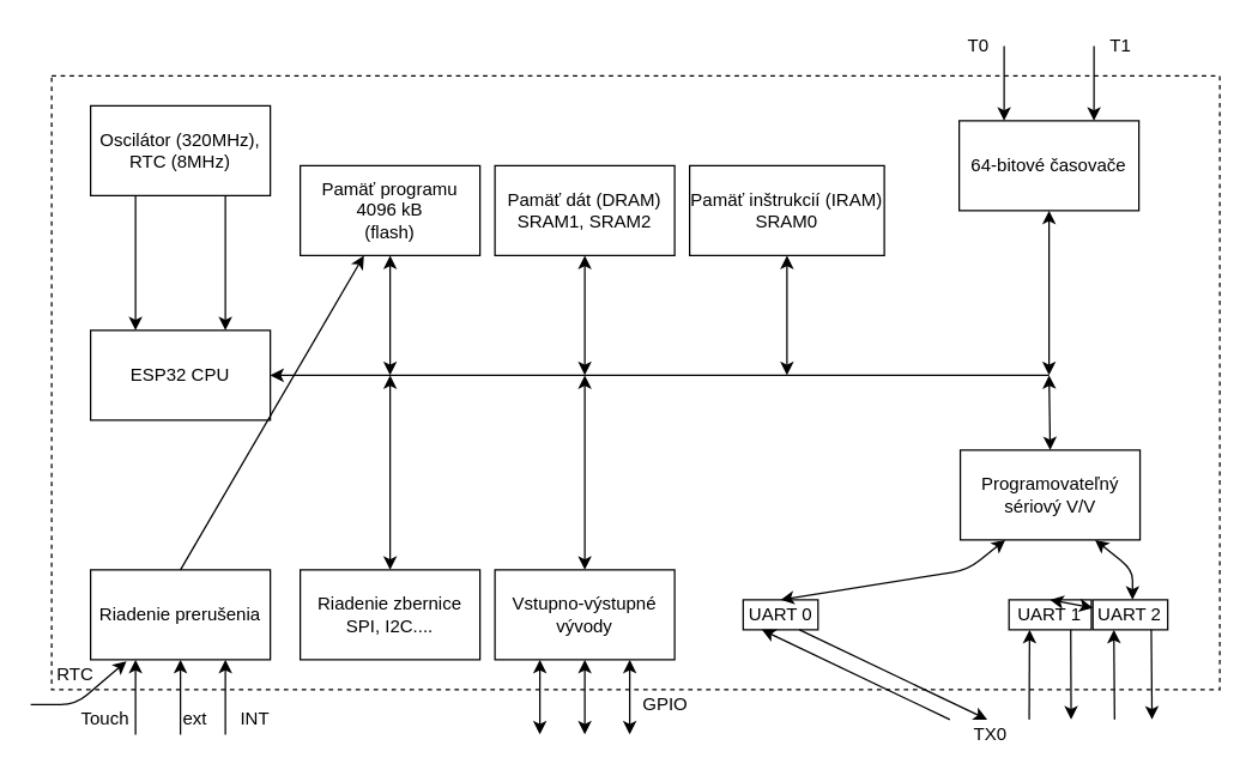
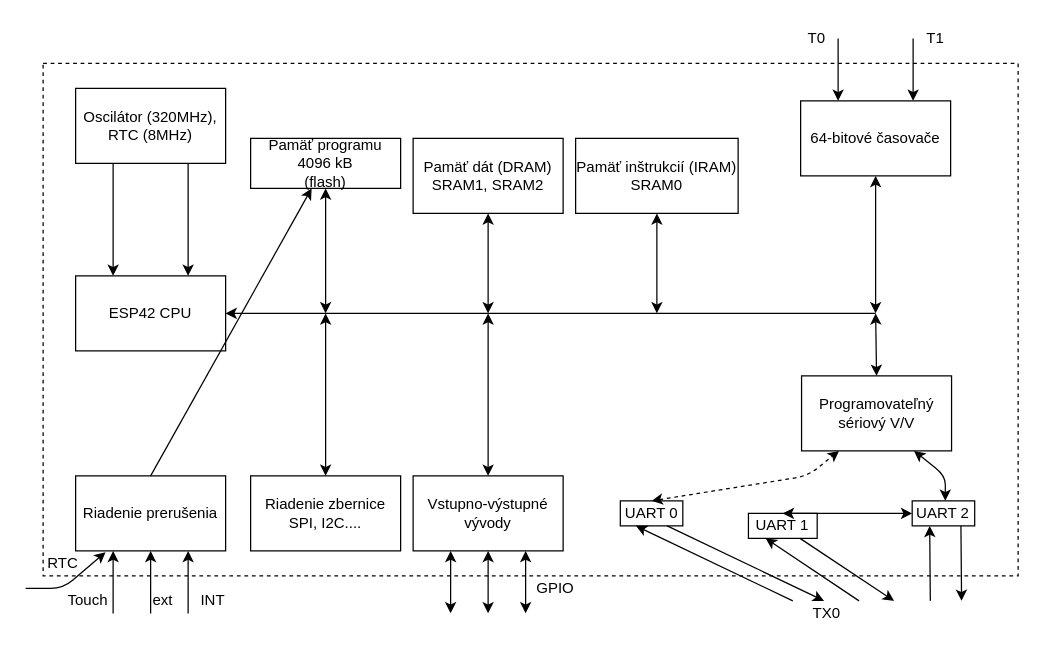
- <mxCell id="23" value="Pamäť programu&lt;br&gt;4096 kB&lt;br&gt;(flash)" style="rounded=0;whiteSpace=wrap;html=1;gradientColor=none;" vertex="1" parent="1"><mxGeometry x="200" y="110" width="120" height="60" as="geometry" /></mxCell>
+ <mxCell id="23" value="Pamäť programu&lt;br&gt;4096 kB&lt;br&gt;(flash)" style="rounded=0;whiteSpace=wrap;html=1;gradientColor=none;" vertex="1" parent="1"><mxGeometry x="200" y="110" width="120" height="40" as="geometry" /></mxCell>
- <mxCell id="3" value="ESP32 CPU" style="rounded=0;whiteSpace=wrap;html=1;gradientColor=none;" vertex="1" parent="1"><mxGeometry x="60" y="220" width="120" height="60" as="geometry" /></mxCell>
+ <mxCell id="3" value="ESP42 CPU" style="rounded=0;whiteSpace=wrap;html=1;gradientColor=none;" vertex="1" parent="1"><mxGeometry x="60" y="220" width="120" height="60" as="geometry" /></mxCell>
- <mxCell id="11" value="" style="endArrow=classic;startArrow=classic;html=1;exitX=0.5;exitY=0;exitDx=0;exitDy=0;entryX=0.25;entryY=1;entryDx=0;entryDy=0;" edge="1" parent="1" source="5" target="4"><mxGeometry width="50" height="50" relative="1" as="geometry"><mxPoint x="590.75" y="360" as="sourcePoint" /><mxPoint x="640.75" y="310" as="targetPoint" /><Array as="points"><mxPoint x="645.75" y="380" /></Array></mxGeometry></mxCell>
+ <mxCell id="11" value="" style="endArrow=classic;startArrow=classic;html=1;exitX=0.5;exitY=0;exitDx=0;exitDy=0;entryX=0.25;entryY=1;entryDx=0;entryDy=0;dashed=1;" edge="1" parent="1" source="5" target="4"><mxGeometry width="50" height="50" relative="1" as="geometry"><mxPoint x="590.75" y="360" as="sourcePoint" /><mxPoint x="640.75" y="310" as="targetPoint" /><Array as="points"><mxPoint x="645.75" y="380" /></Array></mxGeometry></mxCell>
- <mxCell id="6" value="UART 1" style="rounded=0;whiteSpace=wrap;html=1;gradientColor=none;" vertex="1" parent="1"><mxGeometry x="673.25" y="400" width="55" height="20" as="geometry" /></mxCell>
+ <mxCell id="6" value="UART 1" style="rounded=0;whiteSpace=wrap;html=1;gradientColor=none;" vertex="1" parent="1"><mxGeometry x="598.25" y="410" width="55" height="20" as="geometry" /></mxCell>
